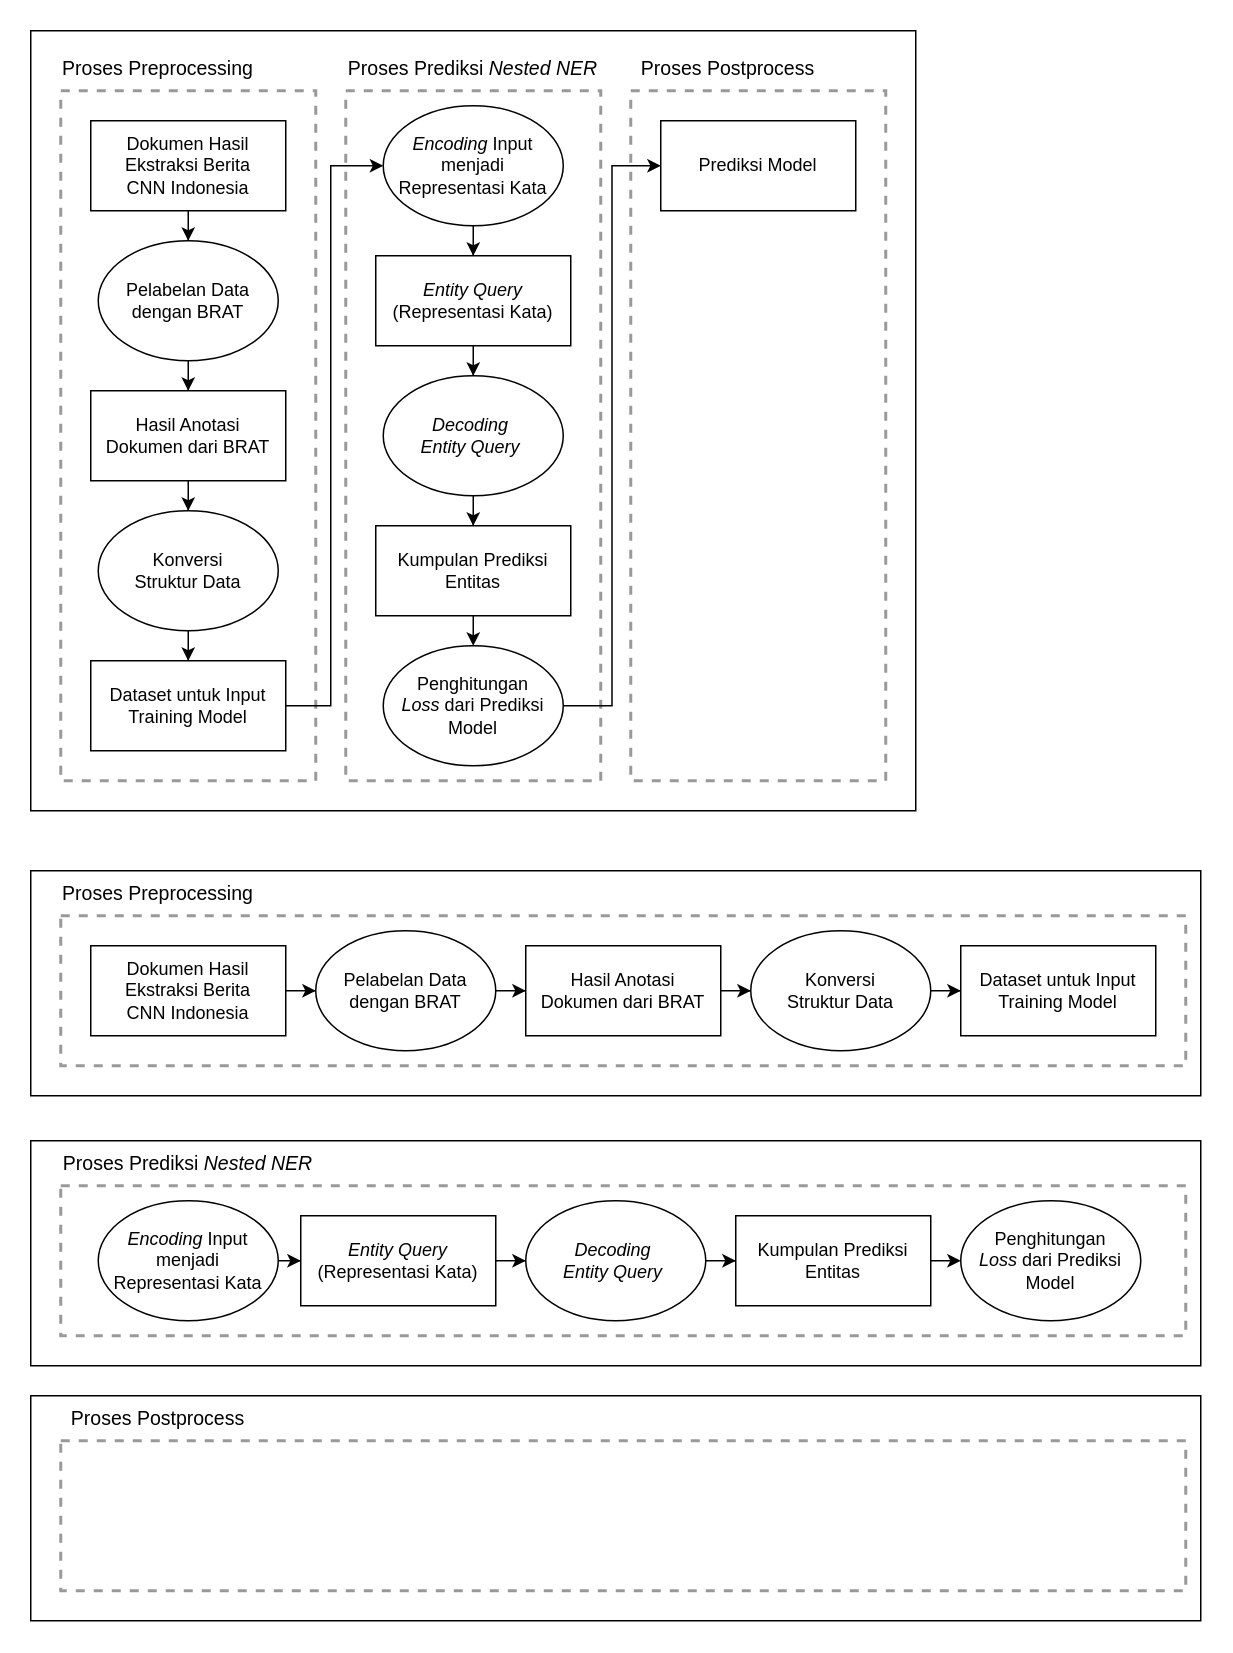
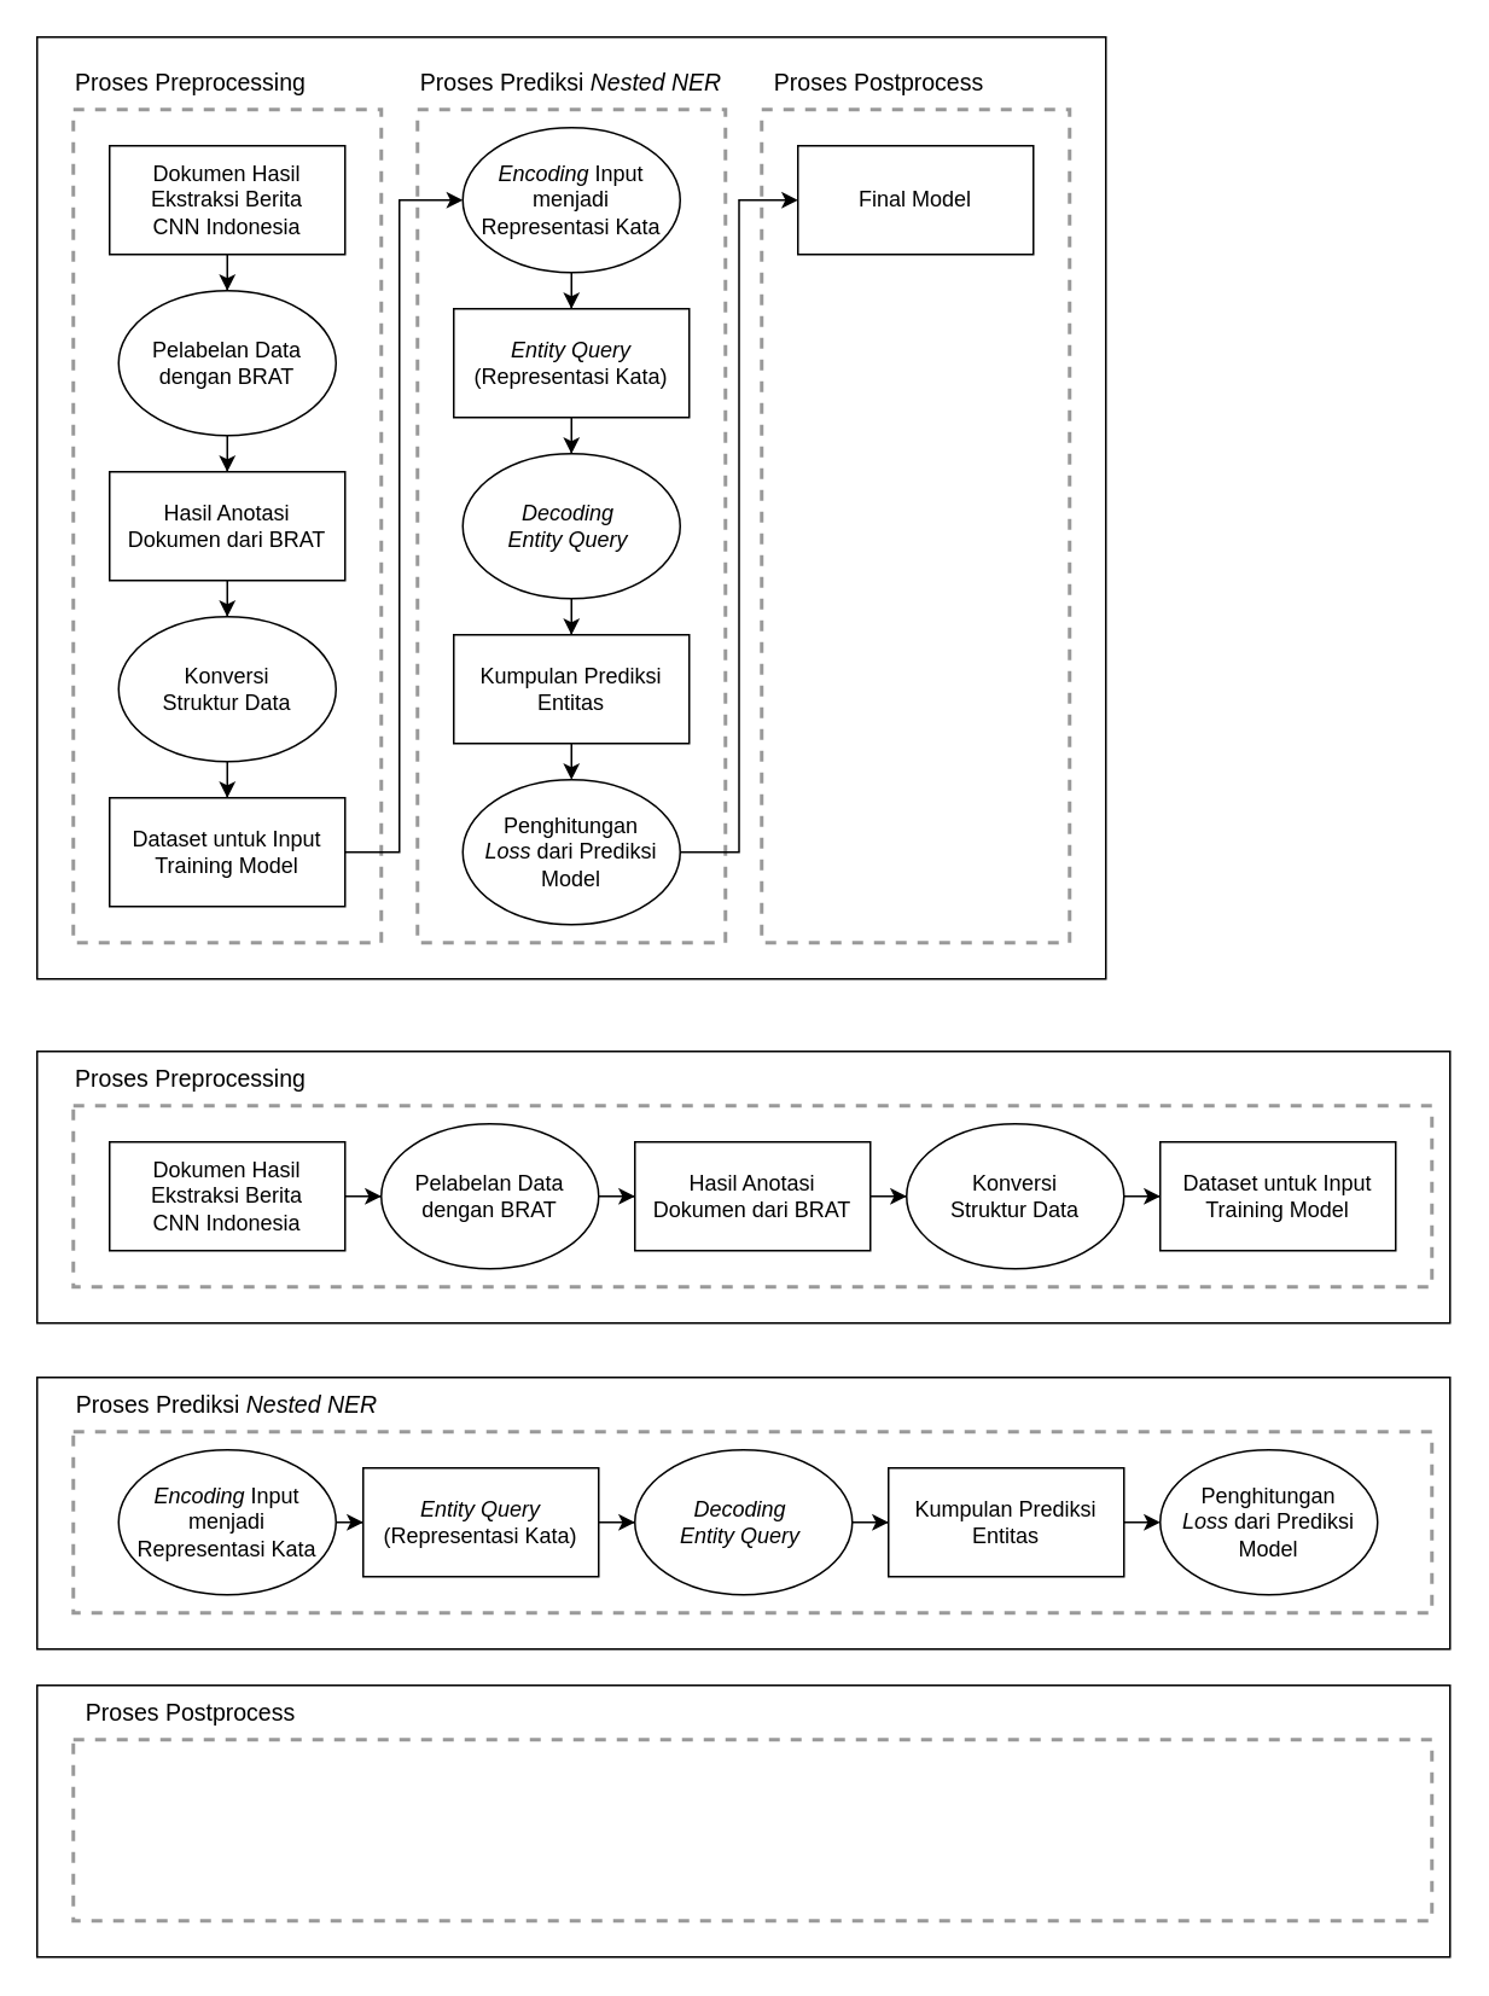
- <mxCell id="27" value="Prediksi Model" style="rounded=0;whiteSpace=wrap;html=1;" parent="1" vertex="1"><mxGeometry x="440" y="80" width="130" height="60" as="geometry" /></mxCell>
+ <mxCell id="27" value="Final Model" style="rounded=0;whiteSpace=wrap;html=1;" parent="1" vertex="1"><mxGeometry x="440" y="80" width="130" height="60" as="geometry" /></mxCell>
